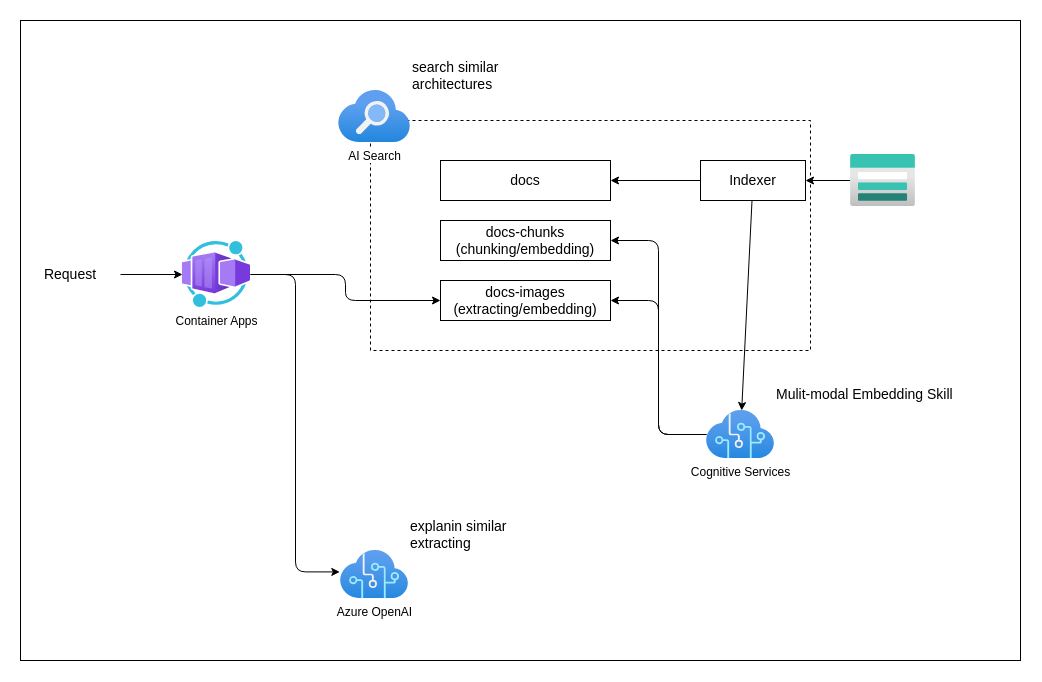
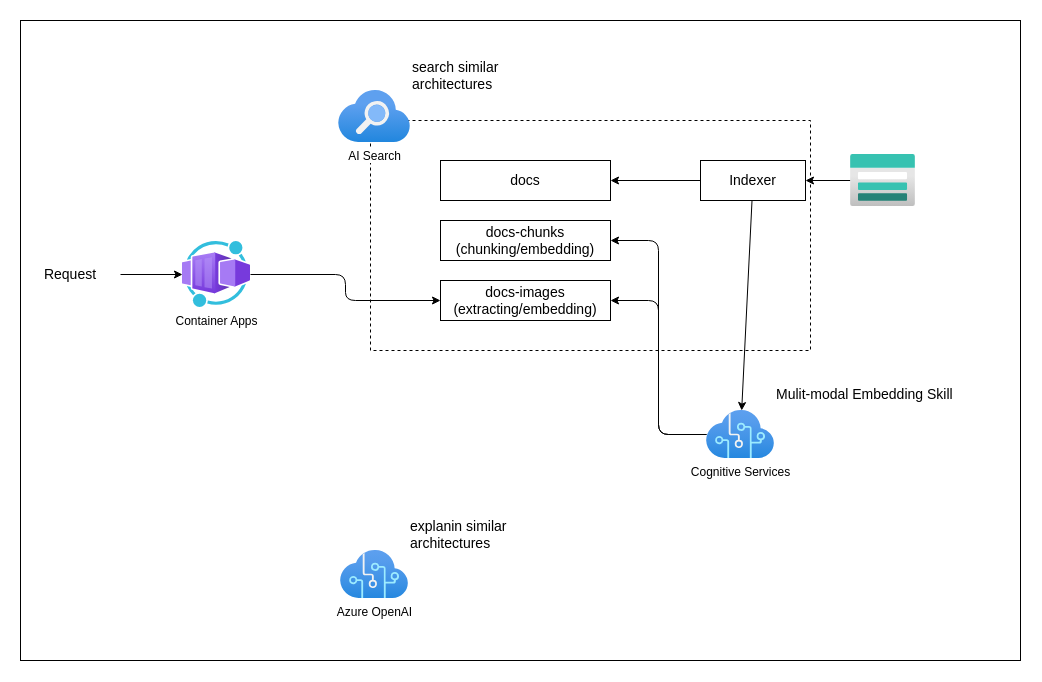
- <mxCell id="7" style="edgeStyle=orthogonalEdgeStyle;html=1;entryX=-0.01;entryY=0.446;entryDx=0;entryDy=0;entryPerimeter=0;fontSize=14;" parent="1" source="8" target="9" edge="1"><mxGeometry relative="1" as="geometry" /></mxCell>
- <mxCell id="13" value="explanin similar extracting" style="text;html=1;strokeColor=none;fillColor=none;align=left;verticalAlign=middle;whiteSpace=wrap;rounded=0;fontSize=14;" parent="1" vertex="1"><mxGeometry x="408" y="518" width="130" height="32" as="geometry" /></mxCell>
+ <mxCell id="13" value="explanin similar architectures" style="text;html=1;strokeColor=none;fillColor=none;align=left;verticalAlign=middle;whiteSpace=wrap;rounded=0;fontSize=14;" parent="1" vertex="1"><mxGeometry x="408" y="518" width="130" height="32" as="geometry" /></mxCell>
